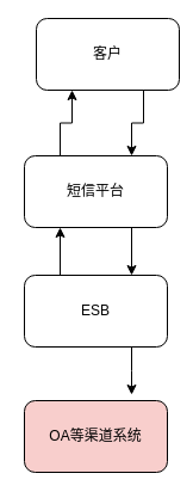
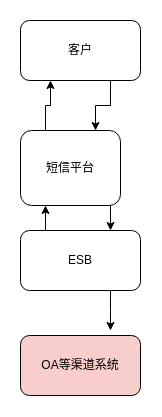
- <mxCell id="10" value="客户" style="rounded=1;whiteSpace=wrap;html=1;" vertex="1" parent="1"><mxGeometry x="30" y="15" width="120" height="60" as="geometry" /></mxCell>
+ <mxCell id="10" value="客户" style="rounded=1;whiteSpace=wrap;html=1;" vertex="1" parent="1"><mxGeometry x="20" y="20" width="120" height="60" as="geometry" /></mxCell>
- <mxCell id="8" value="短信平台" style="rounded=1;whiteSpace=wrap;html=1;" vertex="1" parent="1"><mxGeometry x="20" y="130" width="120" height="60" as="geometry" /></mxCell>
+ <mxCell id="8" value="短信平台" style="rounded=1;whiteSpace=wrap;html=1;" vertex="1" parent="1"><mxGeometry x="20" y="130" width="100" height="75" as="geometry" /></mxCell>
